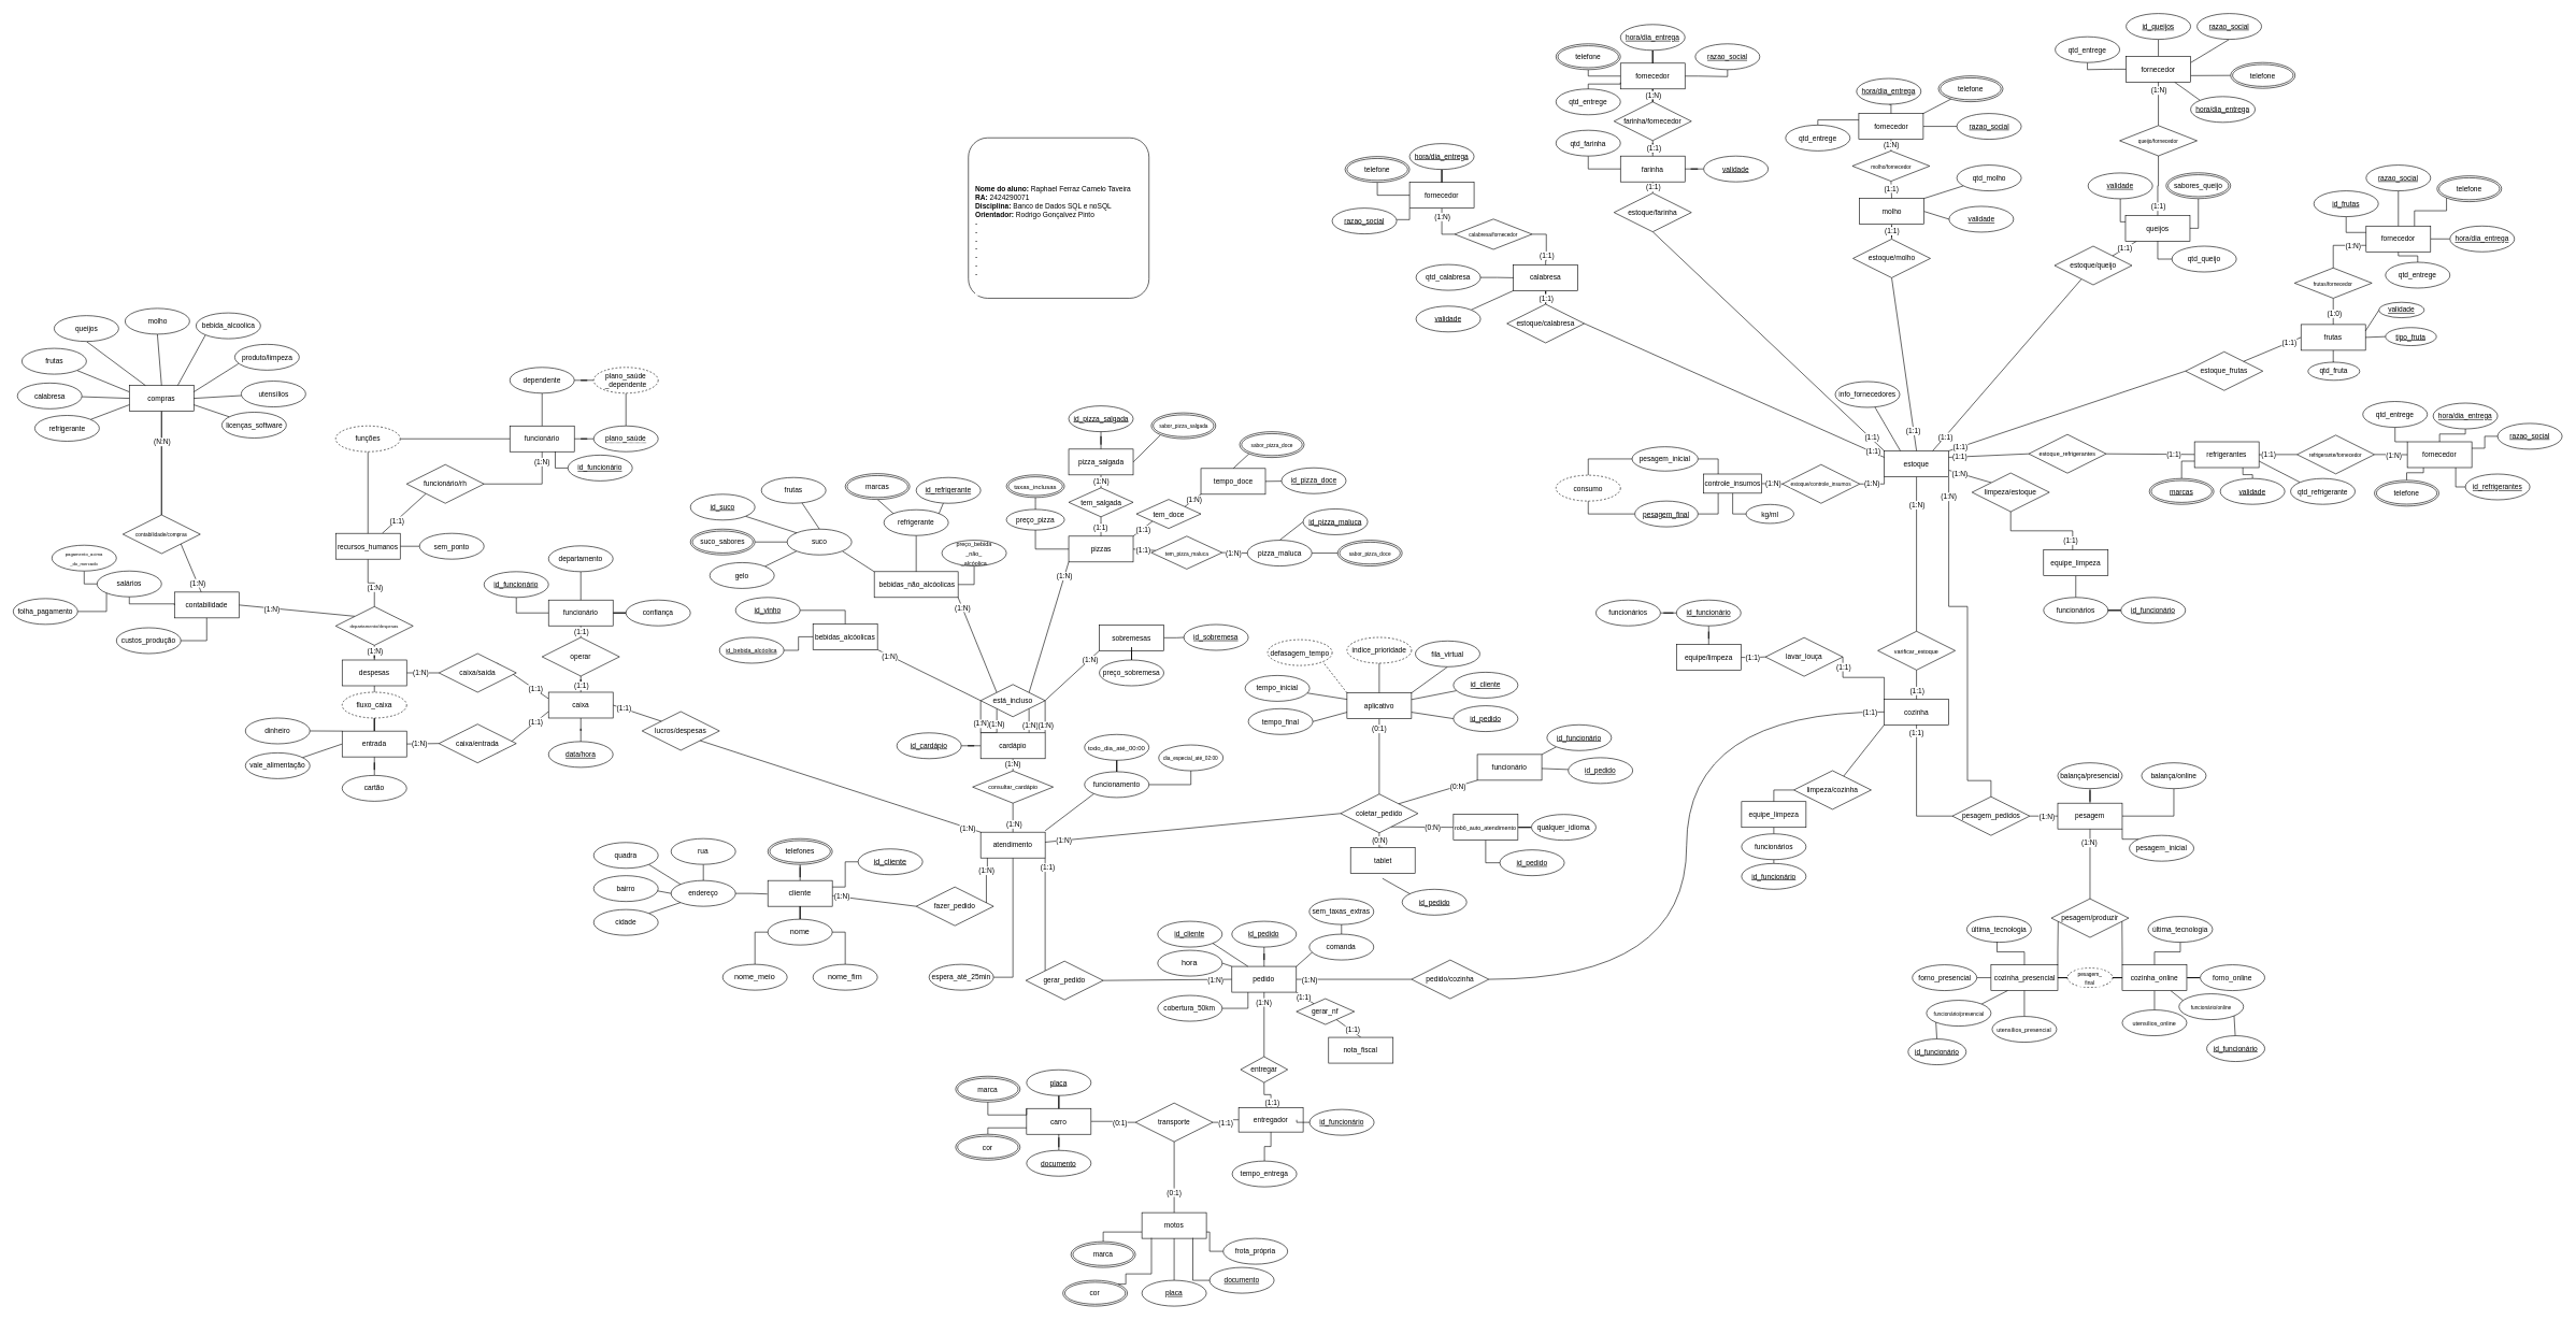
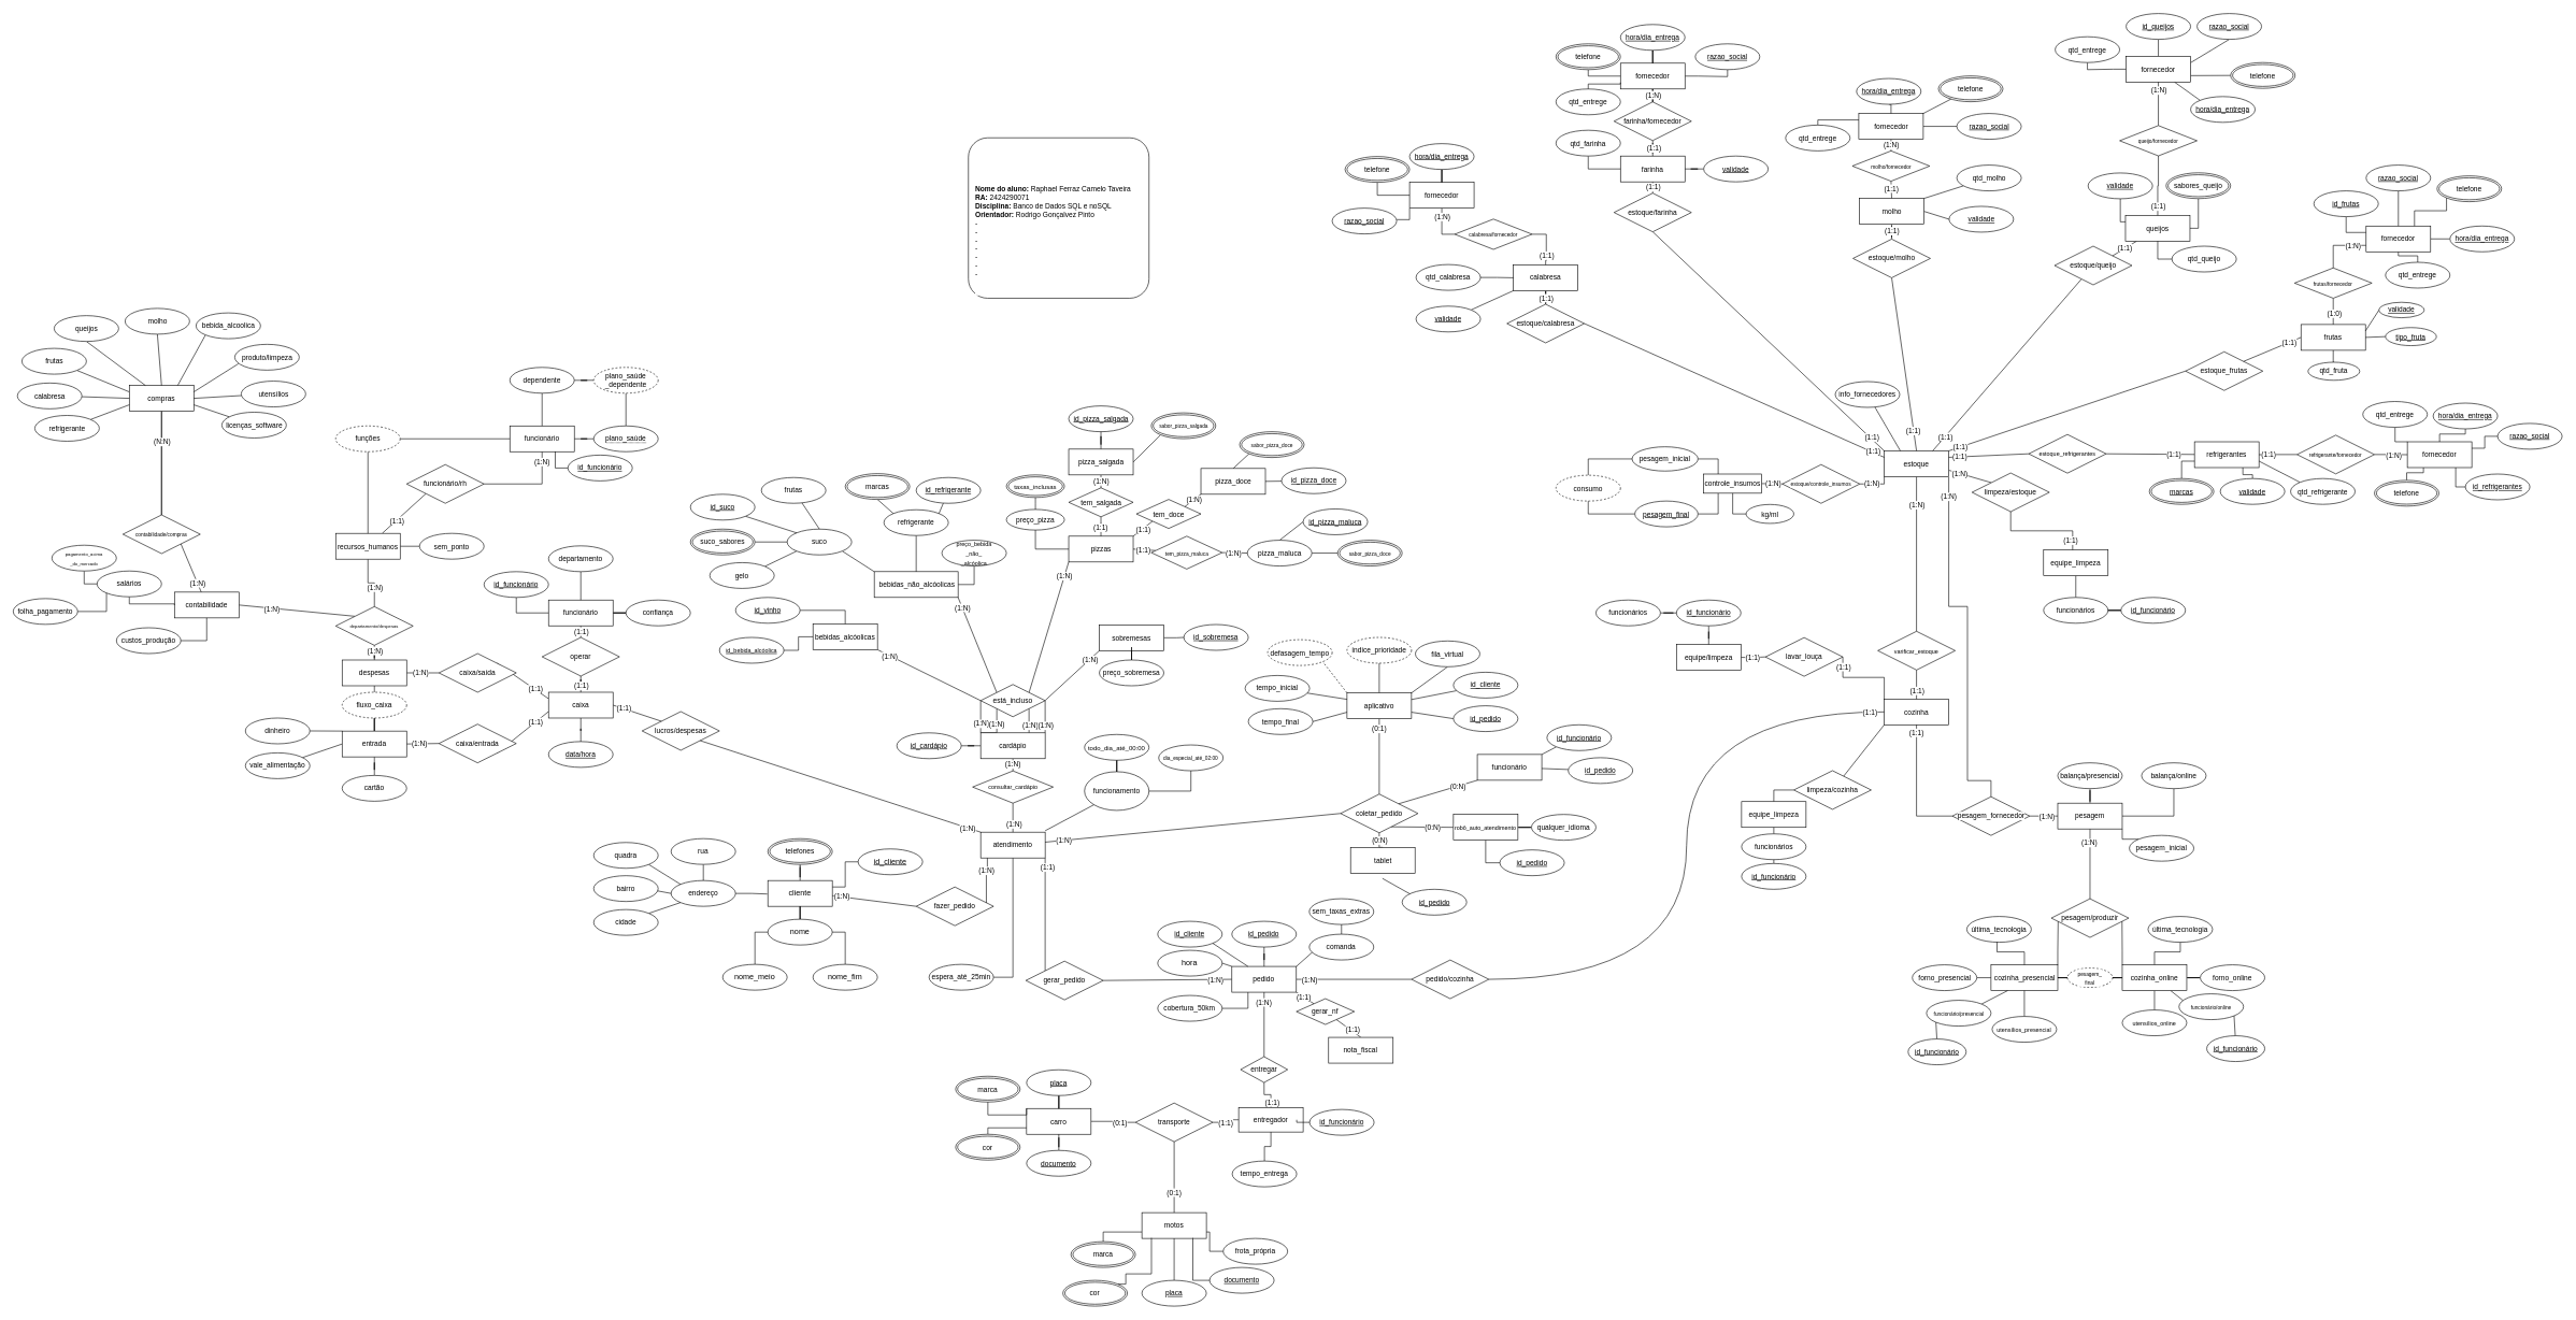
- <mxCell id="67" value="tempo_doce" style="whiteSpace=wrap;html=1;align=center;fontFamily=Helvetica;fontSize=11;fontColor=default;labelBackgroundColor=default;" parent="1" vertex="1"><mxGeometry x="1861.5" y="726" width="100" height="40" as="geometry" /></mxCell>
+ <mxCell id="67" value="pizza_doce" style="whiteSpace=wrap;html=1;align=center;fontFamily=Helvetica;fontSize=11;fontColor=default;labelBackgroundColor=default;" parent="1" vertex="1"><mxGeometry x="1861.5" y="726" width="100" height="40" as="geometry" /></mxCell>
- <mxCell id="563" value="funcionamento" style="ellipse;whiteSpace=wrap;html=1;align=center;fontFamily=Helvetica;fontSize=11;fontColor=default;labelBackgroundColor=default;" parent="1" vertex="1"><mxGeometry x="1681" y="1196.25" width="100" height="40" as="geometry" /></mxCell>
+ <mxCell id="563" value="funcionamento" style="ellipse;whiteSpace=wrap;html=1;align=center;fontFamily=Helvetica;fontSize=11;fontColor=default;labelBackgroundColor=default;" parent="1" vertex="1"><mxGeometry x="1681" y="1196.25" width="100" height="60" as="geometry" /></mxCell>
- <mxCell id="225" value="pesagem_pedidos" style="shape=rhombus;perimeter=rhombusPerimeter;whiteSpace=wrap;html=1;align=center;fontFamily=Helvetica;fontSize=11;fontColor=default;labelBackgroundColor=default;" parent="1" vertex="1"><mxGeometry x="3026.5" y="1235" width="120" height="60" as="geometry" /></mxCell>
+ <mxCell id="225" value="pesagem_fornecedor" style="shape=rhombus;perimeter=rhombusPerimeter;whiteSpace=wrap;html=1;align=center;fontFamily=Helvetica;fontSize=11;fontColor=default;labelBackgroundColor=default;" parent="1" vertex="1"><mxGeometry x="3026.5" y="1235" width="120" height="60" as="geometry" /></mxCell>
